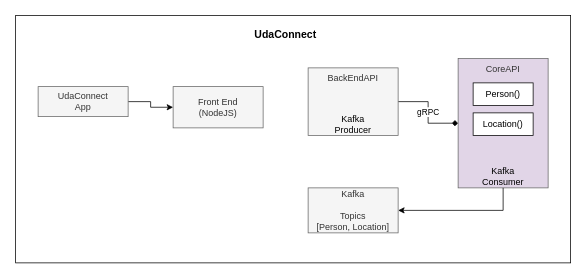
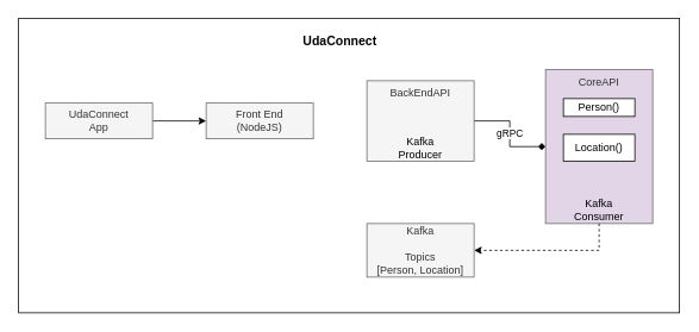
- <mxCell id="14" value="Person()" style="whiteSpace=wrap;html=1;" vertex="1" parent="1"><mxGeometry x="630" y="110" width="80" height="30" as="geometry" /></mxCell>
+ <mxCell id="14" value="Person()" style="whiteSpace=wrap;html=1;" vertex="1" parent="1"><mxGeometry x="630" y="110" width="80" height="20" as="geometry" /></mxCell>
- <mxCell id="3" value="Front End&lt;br&gt;(NodeJS)" style="rounded=0;whiteSpace=wrap;html=1;fillColor=#f5f5f5;strokeColor=#666666;fontColor=#333333;" vertex="1" parent="1"><mxGeometry x="230" y="115" width="120" height="55" as="geometry" /></mxCell>
+ <mxCell id="3" value="Front End&lt;br&gt;(NodeJS)" style="rounded=0;whiteSpace=wrap;html=1;fillColor=#f5f5f5;strokeColor=#666666;fontColor=#333333;" vertex="1" parent="1"><mxGeometry x="230" y="115" width="120" height="40" as="geometry" /></mxCell>
- <mxCell id="11" style="edgeStyle=orthogonalEdgeStyle;rounded=0;orthogonalLoop=1;jettySize=auto;html=1;exitX=0.5;exitY=1;exitDx=0;exitDy=0;entryX=1;entryY=0.5;entryDx=0;entryDy=0;" edge="1" parent="1" source="12" target="8"><mxGeometry relative="1" as="geometry" /></mxCell>
+ <mxCell id="11" style="edgeStyle=orthogonalEdgeStyle;rounded=0;orthogonalLoop=1;jettySize=auto;html=1;exitX=0.5;exitY=1;exitDx=0;exitDy=0;entryX=1;entryY=0.5;entryDx=0;entryDy=0;dashed=1;" edge="1" parent="1" source="12" target="8"><mxGeometry relative="1" as="geometry" /></mxCell>
